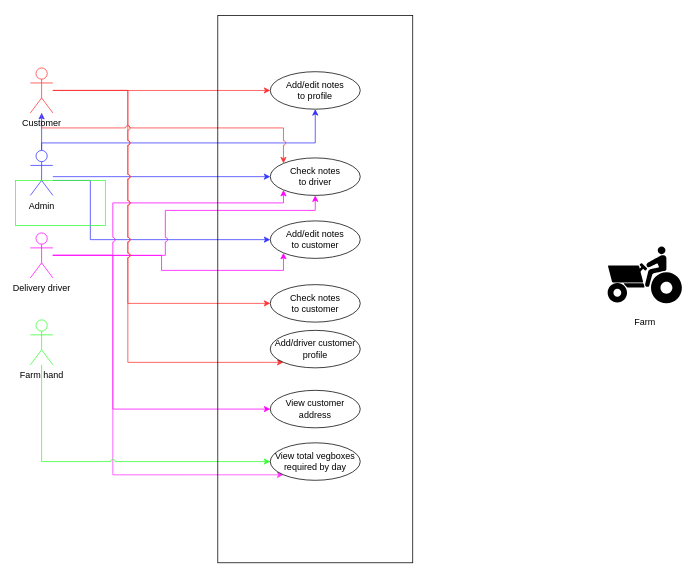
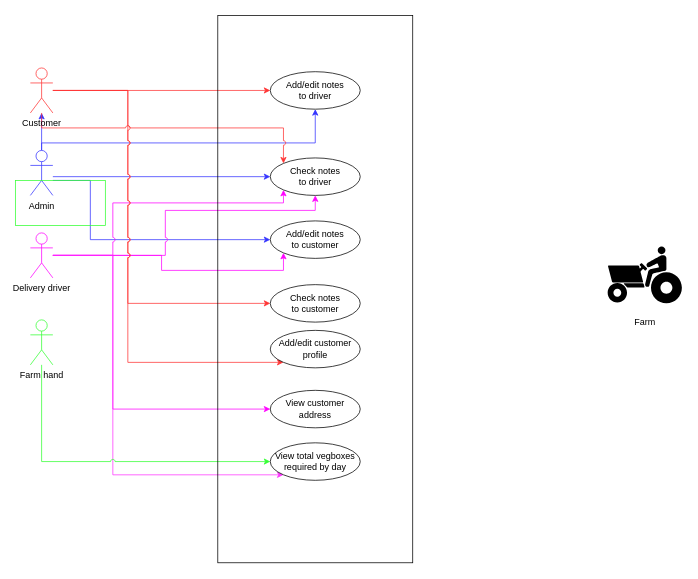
- <mxCell id="22" value="Add/edit notes &lt;br&gt;to profile" style="ellipse;whiteSpace=wrap;html=1;" vertex="1" parent="1"><mxGeometry x="360" y="95" width="120" height="50" as="geometry" /></mxCell>
+ <mxCell id="22" value="Add/edit notes &lt;br&gt;to driver" style="ellipse;whiteSpace=wrap;html=1;" vertex="1" parent="1"><mxGeometry x="360" y="95" width="120" height="50" as="geometry" /></mxCell>
- <mxCell id="25" value="Add/driver customer profile" style="ellipse;whiteSpace=wrap;html=1;" vertex="1" parent="1"><mxGeometry x="360" y="440" width="120" height="50" as="geometry" /></mxCell>
+ <mxCell id="25" value="Add/edit customer profile" style="ellipse;whiteSpace=wrap;html=1;" vertex="1" parent="1"><mxGeometry x="360" y="440" width="120" height="50" as="geometry" /></mxCell>
